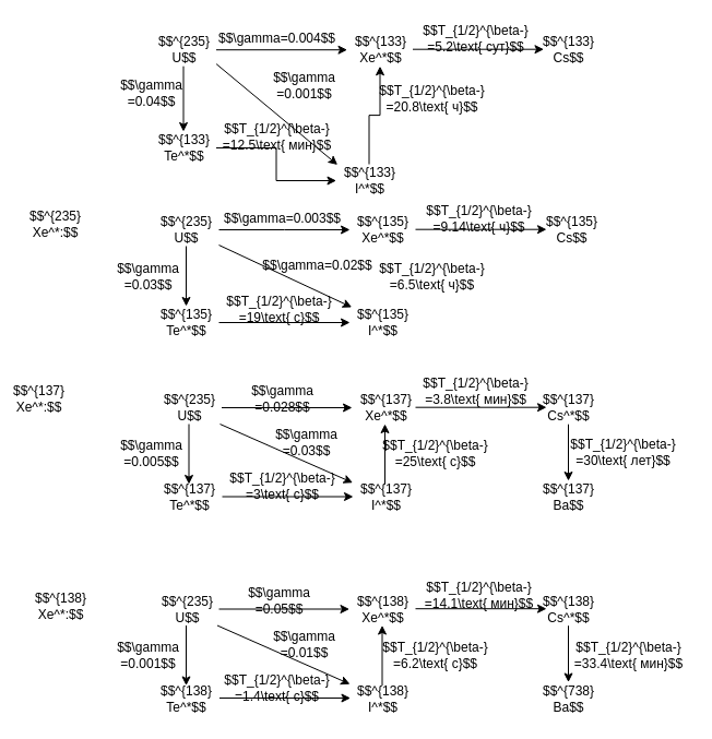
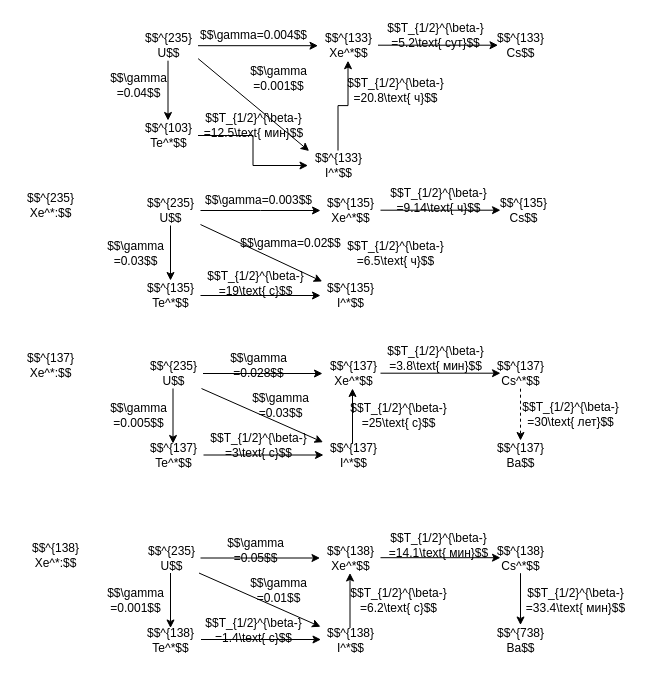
- <mxCell id="22" value="$$^{133}&lt;br&gt;Te^*$$" style="text;html=1;resizable=0;autosize=1;align=center;verticalAlign=middle;points=[];fillColor=none;strokeColor=none;rounded=0;" parent="1" vertex="1"><mxGeometry x="137.5" y="120" width="60" height="30" as="geometry" /></mxCell>
+ <mxCell id="22" value="$$^{103}&lt;br&gt;Te^*$$" style="text;html=1;resizable=0;autosize=1;align=center;verticalAlign=middle;points=[];fillColor=none;strokeColor=none;rounded=0;" parent="1" vertex="1"><mxGeometry x="137.5" y="120" width="60" height="30" as="geometry" /></mxCell>
- <mxCell id="30" value="$$^{137}&lt;br&gt;Xe^*:$$" style="text;html=1;resizable=0;autosize=1;align=center;verticalAlign=middle;points=[];fillColor=none;strokeColor=none;rounded=0;" parent="1" vertex="1"><mxGeometry x="5" y="350" width="60" height="30" as="geometry" /></mxCell>
+ <mxCell id="30" value="$$^{137}&lt;br&gt;Xe^*:$$" style="text;html=1;resizable=0;autosize=1;align=center;verticalAlign=middle;points=[];fillColor=none;strokeColor=none;rounded=0;" parent="1" vertex="1"><mxGeometry x="20" y="350" width="60" height="30" as="geometry" /></mxCell>
- <mxCell id="66" style="edgeStyle=orthogonalEdgeStyle;rounded=0;orthogonalLoop=1;jettySize=auto;html=1;" parent="1" source="67" target="70" edge="1"><mxGeometry relative="1" as="geometry" /></mxCell>
+ <mxCell id="66" style="edgeStyle=orthogonalEdgeStyle;rounded=0;orthogonalLoop=1;jettySize=auto;html=1;dashed=1;" parent="1" source="67" target="70" edge="1"><mxGeometry relative="1" as="geometry" /></mxCell>
